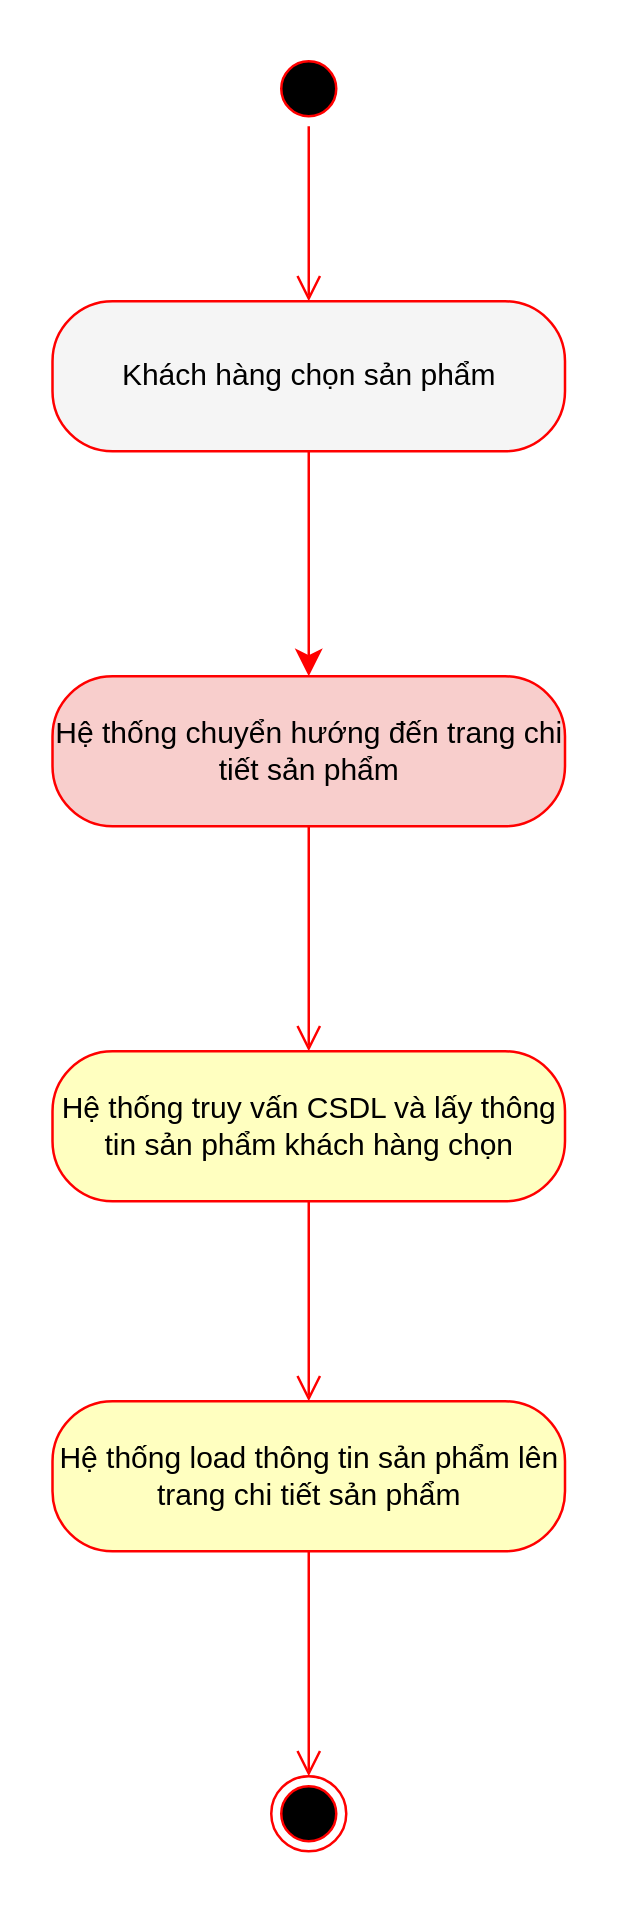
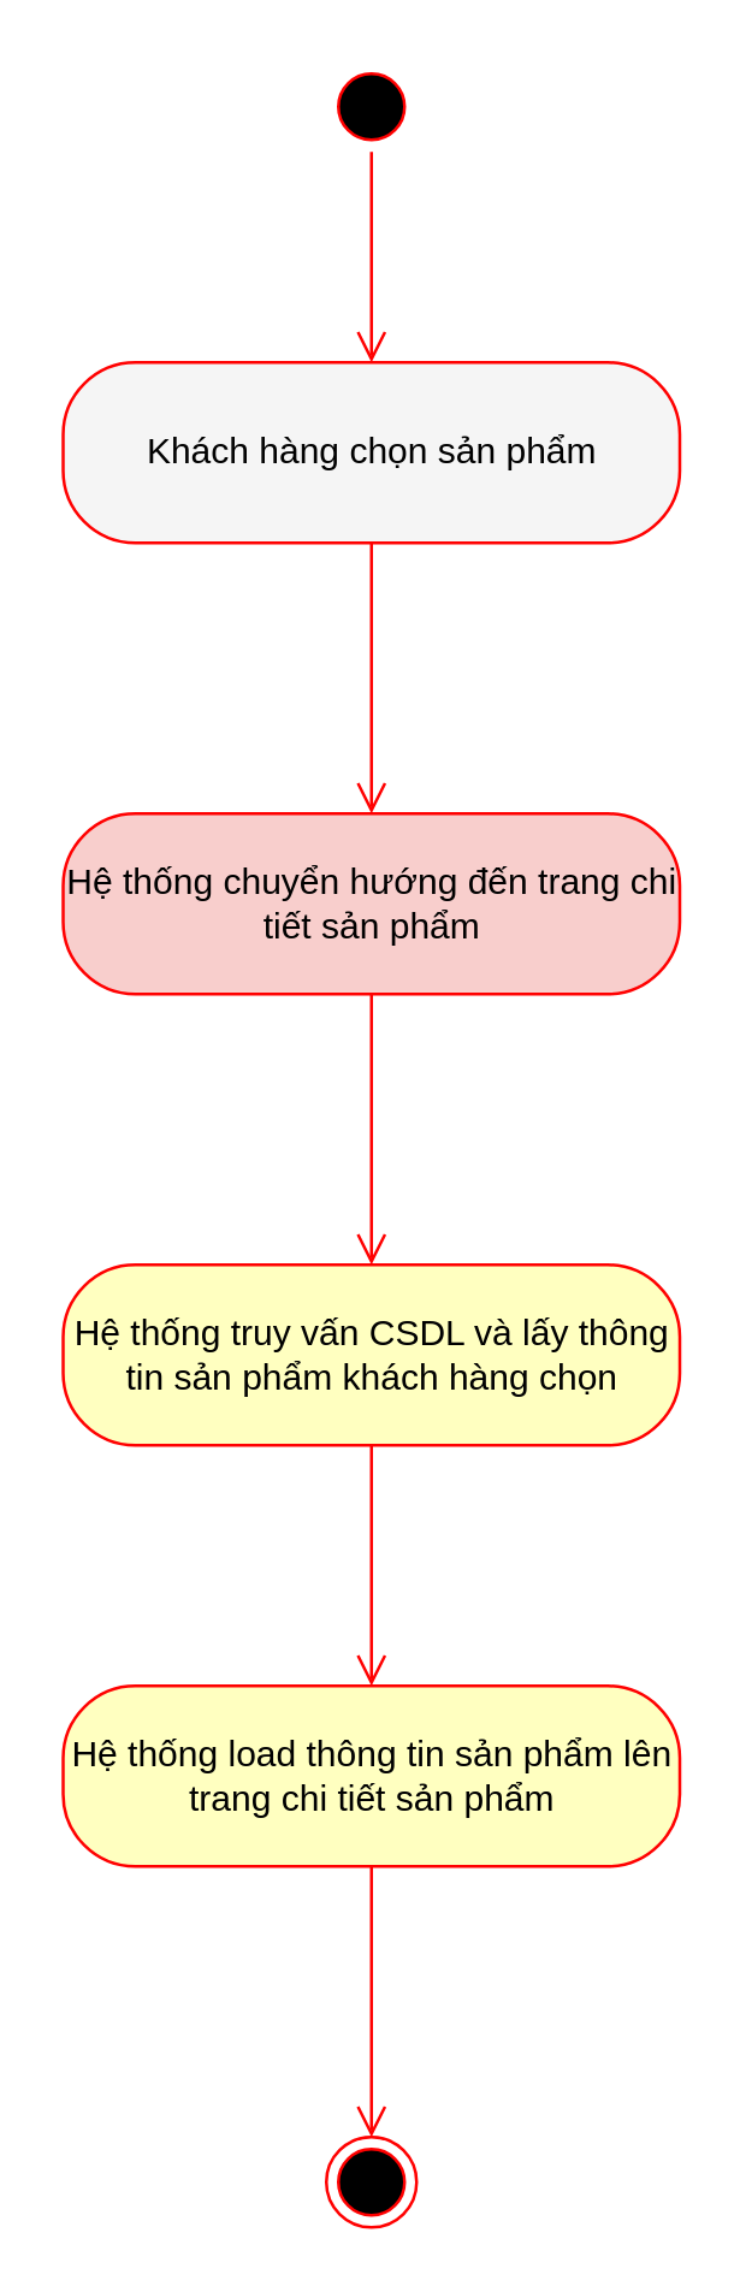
- <mxCell id="6" value="" style="edgeStyle=orthogonalEdgeStyle;html=1;verticalAlign=bottom;endArrow=classic;endSize=8;strokeColor=#ff0000;rounded=0;fontFamily=Helvetica;" parent="1" source="5" target="10" edge="1"><mxGeometry relative="1" as="geometry"><mxPoint x="123" y="265" as="targetPoint" /><mxPoint x="123" y="195" as="sourcePoint" /></mxGeometry></mxCell>
+ <mxCell id="6" value="" style="edgeStyle=orthogonalEdgeStyle;html=1;verticalAlign=bottom;endArrow=open;endSize=8;strokeColor=#ff0000;rounded=0;fontFamily=Helvetica;" parent="1" source="5" target="10" edge="1"><mxGeometry relative="1" as="geometry"><mxPoint x="123" y="265" as="targetPoint" /><mxPoint x="123" y="195" as="sourcePoint" /></mxGeometry></mxCell>
